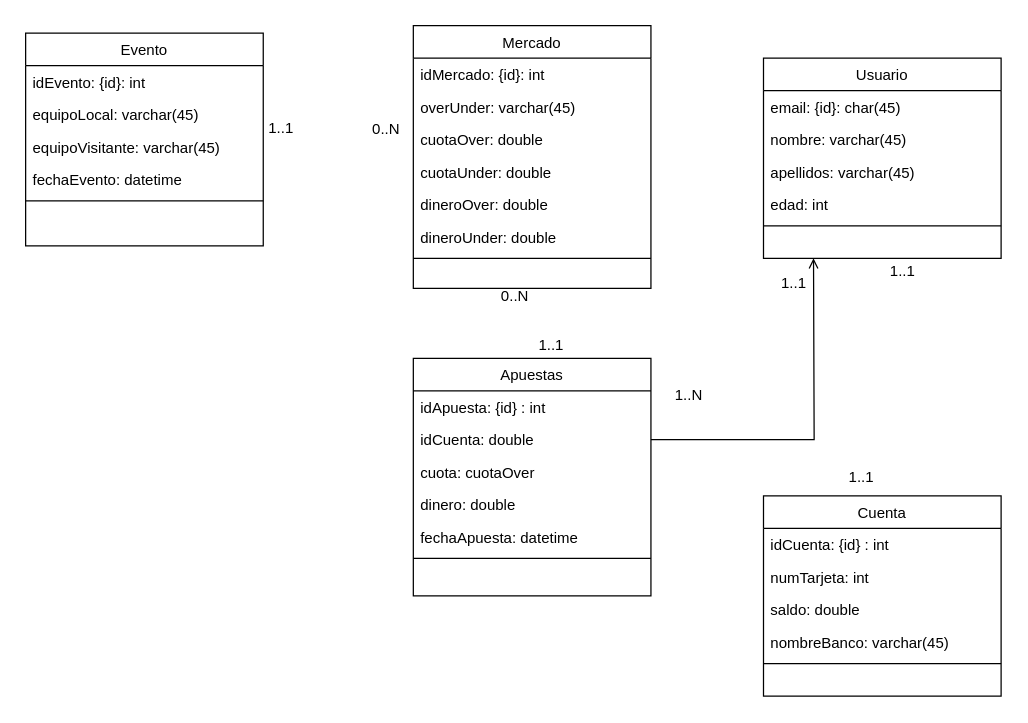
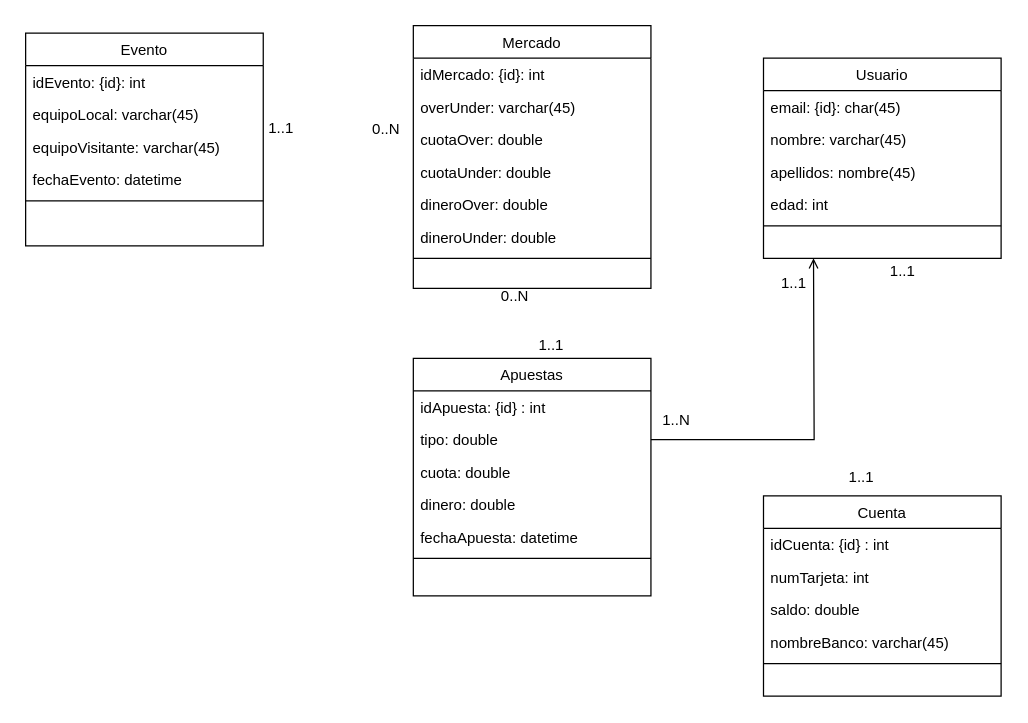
- <mxCell id="14" value="apellidos: varchar(45)" style="text;align=left;verticalAlign=top;spacingLeft=4;spacingRight=4;overflow=hidden;rotatable=0;points=[[0,0.5],[1,0.5]];portConstraint=eastwest;rounded=0;shadow=0;html=0;" parent="11" vertex="1"><mxGeometry y="78" width="190" height="26" as="geometry" /></mxCell>
+ <mxCell id="14" value="apellidos: nombre(45)" style="text;align=left;verticalAlign=top;spacingLeft=4;spacingRight=4;overflow=hidden;rotatable=0;points=[[0,0.5],[1,0.5]];portConstraint=eastwest;rounded=0;shadow=0;html=0;" parent="11" vertex="1"><mxGeometry y="78" width="190" height="26" as="geometry" /></mxCell>
- <mxCell id="42" value="1..N" style="text;html=1;align=center;verticalAlign=middle;resizable=0;points=[];autosize=1;" parent="1" vertex="1"><mxGeometry x="530" y="306" width="40" height="20" as="geometry" /></mxCell>
+ <mxCell id="42" value="1..N" style="text;html=1;align=center;verticalAlign=middle;resizable=0;points=[];autosize=1;" parent="1" vertex="1"><mxGeometry x="520" y="326" width="40" height="20" as="geometry" /></mxCell>
- <mxCell id="4" value="idCuenta: double" style="text;align=left;verticalAlign=top;spacingLeft=4;spacingRight=4;overflow=hidden;rotatable=0;points=[[0,0.5],[1,0.5]];portConstraint=eastwest;rounded=0;shadow=0;html=0;" parent="2" vertex="1"><mxGeometry y="52" width="190" height="26" as="geometry" /></mxCell>
+ <mxCell id="4" value="tipo: double" style="text;align=left;verticalAlign=top;spacingLeft=4;spacingRight=4;overflow=hidden;rotatable=0;points=[[0,0.5],[1,0.5]];portConstraint=eastwest;rounded=0;shadow=0;html=0;" parent="2" vertex="1"><mxGeometry y="52" width="190" height="26" as="geometry" /></mxCell>
- <mxCell id="5" value="cuota: cuotaOver" style="text;align=left;verticalAlign=top;spacingLeft=4;spacingRight=4;overflow=hidden;rotatable=0;points=[[0,0.5],[1,0.5]];portConstraint=eastwest;rounded=0;shadow=0;html=0;" parent="2" vertex="1"><mxGeometry y="78" width="190" height="26" as="geometry" /></mxCell>
+ <mxCell id="5" value="cuota: double" style="text;align=left;verticalAlign=top;spacingLeft=4;spacingRight=4;overflow=hidden;rotatable=0;points=[[0,0.5],[1,0.5]];portConstraint=eastwest;rounded=0;shadow=0;html=0;" parent="2" vertex="1"><mxGeometry y="78" width="190" height="26" as="geometry" /></mxCell>
